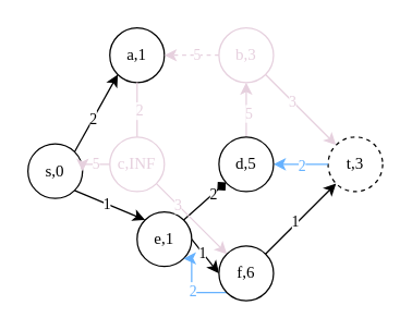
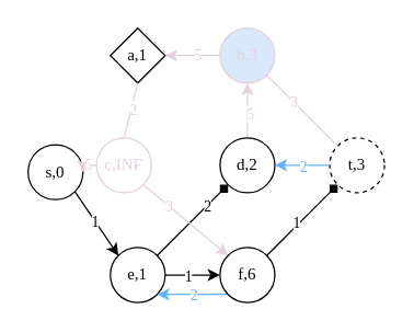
- <mxCell id="12" value="a,1" style="ellipse;whiteSpace=wrap;html=1;aspect=fixed;fontFamily=Verdana;" parent="1" vertex="1"><mxGeometry x="80" y="20" width="40" height="40" as="geometry" /></mxCell>
+ <mxCell id="12" value="a,1" style="rhombus;whiteSpace=wrap;html=1;aspect=fixed;fontFamily=Verdana;" parent="1" vertex="1"><mxGeometry x="80" y="20" width="40" height="40" as="geometry" /></mxCell>
- <mxCell id="33" style="edgeStyle=orthogonalEdgeStyle;rounded=0;orthogonalLoop=1;jettySize=auto;html=1;exitX=0;exitY=0.5;exitDx=0;exitDy=0;entryX=1;entryY=0.5;entryDx=0;entryDy=0;fontFamily=Verdana;strokeColor=#E6D0DE;dashed=1;" parent="1" source="35" target="12" edge="1"><mxGeometry relative="1" as="geometry" /></mxCell>
+ <mxCell id="33" style="edgeStyle=orthogonalEdgeStyle;rounded=0;orthogonalLoop=1;jettySize=auto;html=1;exitX=0;exitY=0.5;exitDx=0;exitDy=0;entryX=1;entryY=0.5;entryDx=0;entryDy=0;fontFamily=Verdana;strokeColor=#E6D0DE;" parent="1" source="35" target="12" edge="1"><mxGeometry relative="1" as="geometry" /></mxCell>
- <mxCell id="35" value="b,&lt;font&gt;3&lt;/font&gt;" style="ellipse;whiteSpace=wrap;html=1;aspect=fixed;fontFamily=Verdana;strokeColor=#E6D0DE;fontColor=#E6D0DE;" parent="1" vertex="1"><mxGeometry x="160" y="20" width="40" height="40" as="geometry" /></mxCell>
+ <mxCell id="35" value="b,&lt;font&gt;3&lt;/font&gt;" style="ellipse;whiteSpace=wrap;html=1;aspect=fixed;fontFamily=Verdana;strokeColor=#E6D0DE;fontColor=#E6D0DE;fillColor=#dae8fc;" parent="1" vertex="1"><mxGeometry x="160" y="20" width="40" height="40" as="geometry" /></mxCell>
- <mxCell id="2" style="rounded=0;orthogonalLoop=1;jettySize=auto;html=1;exitX=1;exitY=0;exitDx=0;exitDy=0;entryX=0;entryY=1;entryDx=0;entryDy=0;fontFamily=Verdana;" parent="1" source="6" target="12" edge="1"><mxGeometry relative="1" as="geometry" /></mxCell>
- <mxCell id="3" value="2" style="edgeLabel;html=1;align=center;verticalAlign=middle;resizable=0;points=[];fontFamily=Verdana;" parent="2" vertex="1" connectable="0"><mxGeometry x="-0.132" relative="1" as="geometry"><mxPoint as="offset" /></mxGeometry></mxCell>
- <mxCell id="31" style="edgeStyle=none;rounded=0;orthogonalLoop=1;jettySize=auto;html=1;exitX=1;exitY=1;exitDx=0;exitDy=0;entryX=0;entryY=0;entryDx=0;entryDy=0;fontFamily=Verdana;strokeColor=#E6D0DE;" parent="1" source="35" target="18" edge="1"><mxGeometry relative="1" as="geometry" /></mxCell>
+ <mxCell id="31" style="edgeStyle=none;rounded=0;orthogonalLoop=1;jettySize=auto;html=1;exitX=1;exitY=1;exitDx=0;exitDy=0;entryX=0;entryY=0;entryDx=0;entryDy=0;fontFamily=Verdana;strokeColor=#E6D0DE;endArrow=none;" parent="1" source="35" target="18" edge="1"><mxGeometry relative="1" as="geometry" /></mxCell>
- <mxCell id="25" value="c,&lt;font&gt;INF&lt;/font&gt;" style="ellipse;whiteSpace=wrap;html=1;aspect=fixed;fontFamily=Verdana;strokeColor=#E6D0DE;fontColor=#E6D0DE;" parent="1" vertex="1"><mxGeometry x="80" y="100" width="40" height="40" as="geometry" /></mxCell>
+ <mxCell id="25" value="c,&lt;font&gt;INF&lt;/font&gt;" style="ellipse;whiteSpace=wrap;html=1;aspect=fixed;fontFamily=Verdana;strokeColor=#E6D0DE;fontColor=#E6D0DE;" parent="1" vertex="1"><mxGeometry x="70" y="100" width="40" height="40" as="geometry" /></mxCell>
- <mxCell id="30" value="d,5" style="ellipse;whiteSpace=wrap;html=1;aspect=fixed;fontFamily=Verdana;" parent="1" vertex="1"><mxGeometry x="160" y="100" width="40" height="40" as="geometry" /></mxCell>
+ <mxCell id="30" value="d,2" style="ellipse;whiteSpace=wrap;html=1;aspect=fixed;fontFamily=Verdana;" parent="1" vertex="1"><mxGeometry x="160" y="100" width="40" height="40" as="geometry" /></mxCell>
- <mxCell id="13" style="edgeStyle=none;rounded=0;orthogonalLoop=1;jettySize=auto;html=1;exitX=1;exitY=0;exitDx=0;exitDy=0;entryX=0;entryY=1;entryDx=0;entryDy=0;startArrow=none;startFill=0;endArrow=classic;endFill=1;fontFamily=Verdana;" parent="1" source="17" target="18" edge="1"><mxGeometry relative="1" as="geometry" /></mxCell>
+ <mxCell id="13" style="edgeStyle=none;rounded=0;orthogonalLoop=1;jettySize=auto;html=1;exitX=1;exitY=0;exitDx=0;exitDy=0;entryX=0;entryY=1;entryDx=0;entryDy=0;startArrow=none;startFill=0;endArrow=diamond;endFill=1;fontFamily=Verdana;" parent="1" source="17" target="18" edge="1"><mxGeometry relative="1" as="geometry" /></mxCell>
- <mxCell id="11" value="e,1" style="ellipse;whiteSpace=wrap;html=1;aspect=fixed;fontFamily=Verdana;" parent="1" vertex="1"><mxGeometry x="100" y="155" width="40" height="40" as="geometry" /></mxCell>
+ <mxCell id="11" value="e,1" style="ellipse;whiteSpace=wrap;html=1;aspect=fixed;fontFamily=Verdana;" parent="1" vertex="1"><mxGeometry x="80" y="180" width="40" height="40" as="geometry" /></mxCell>
